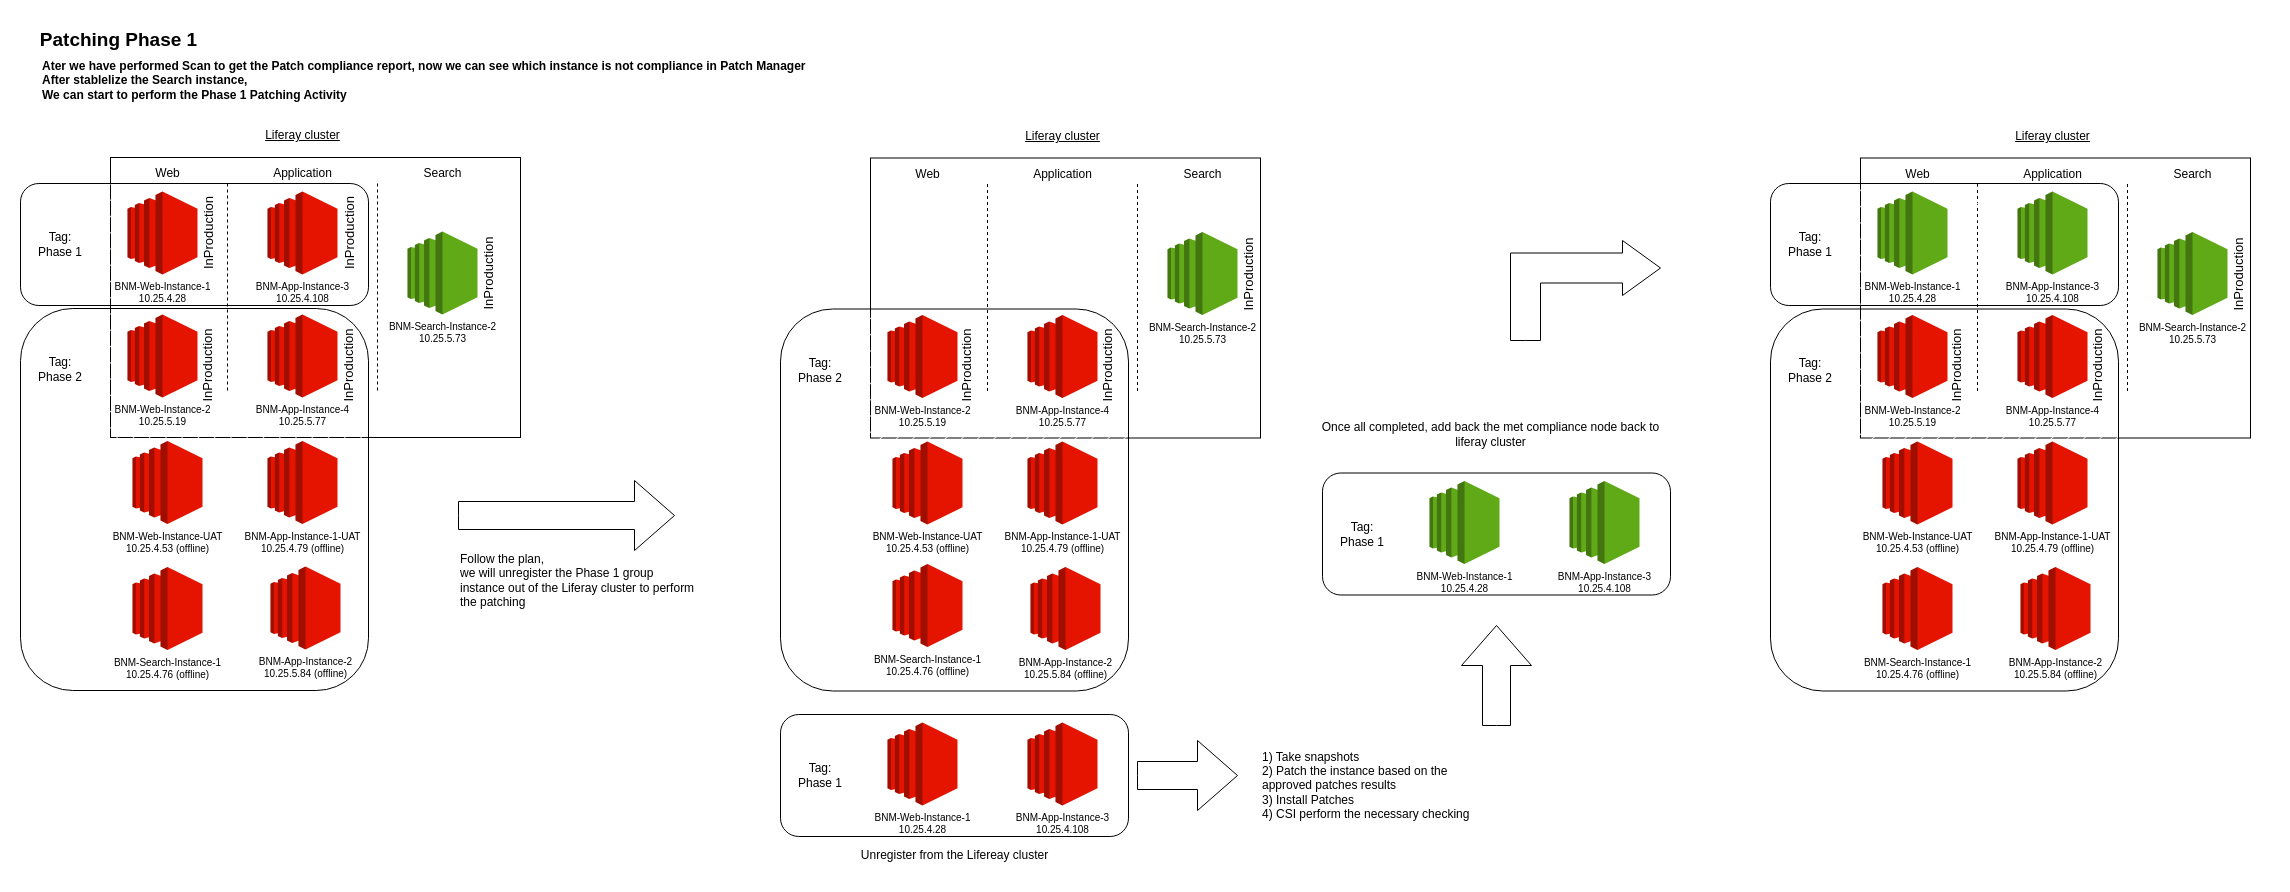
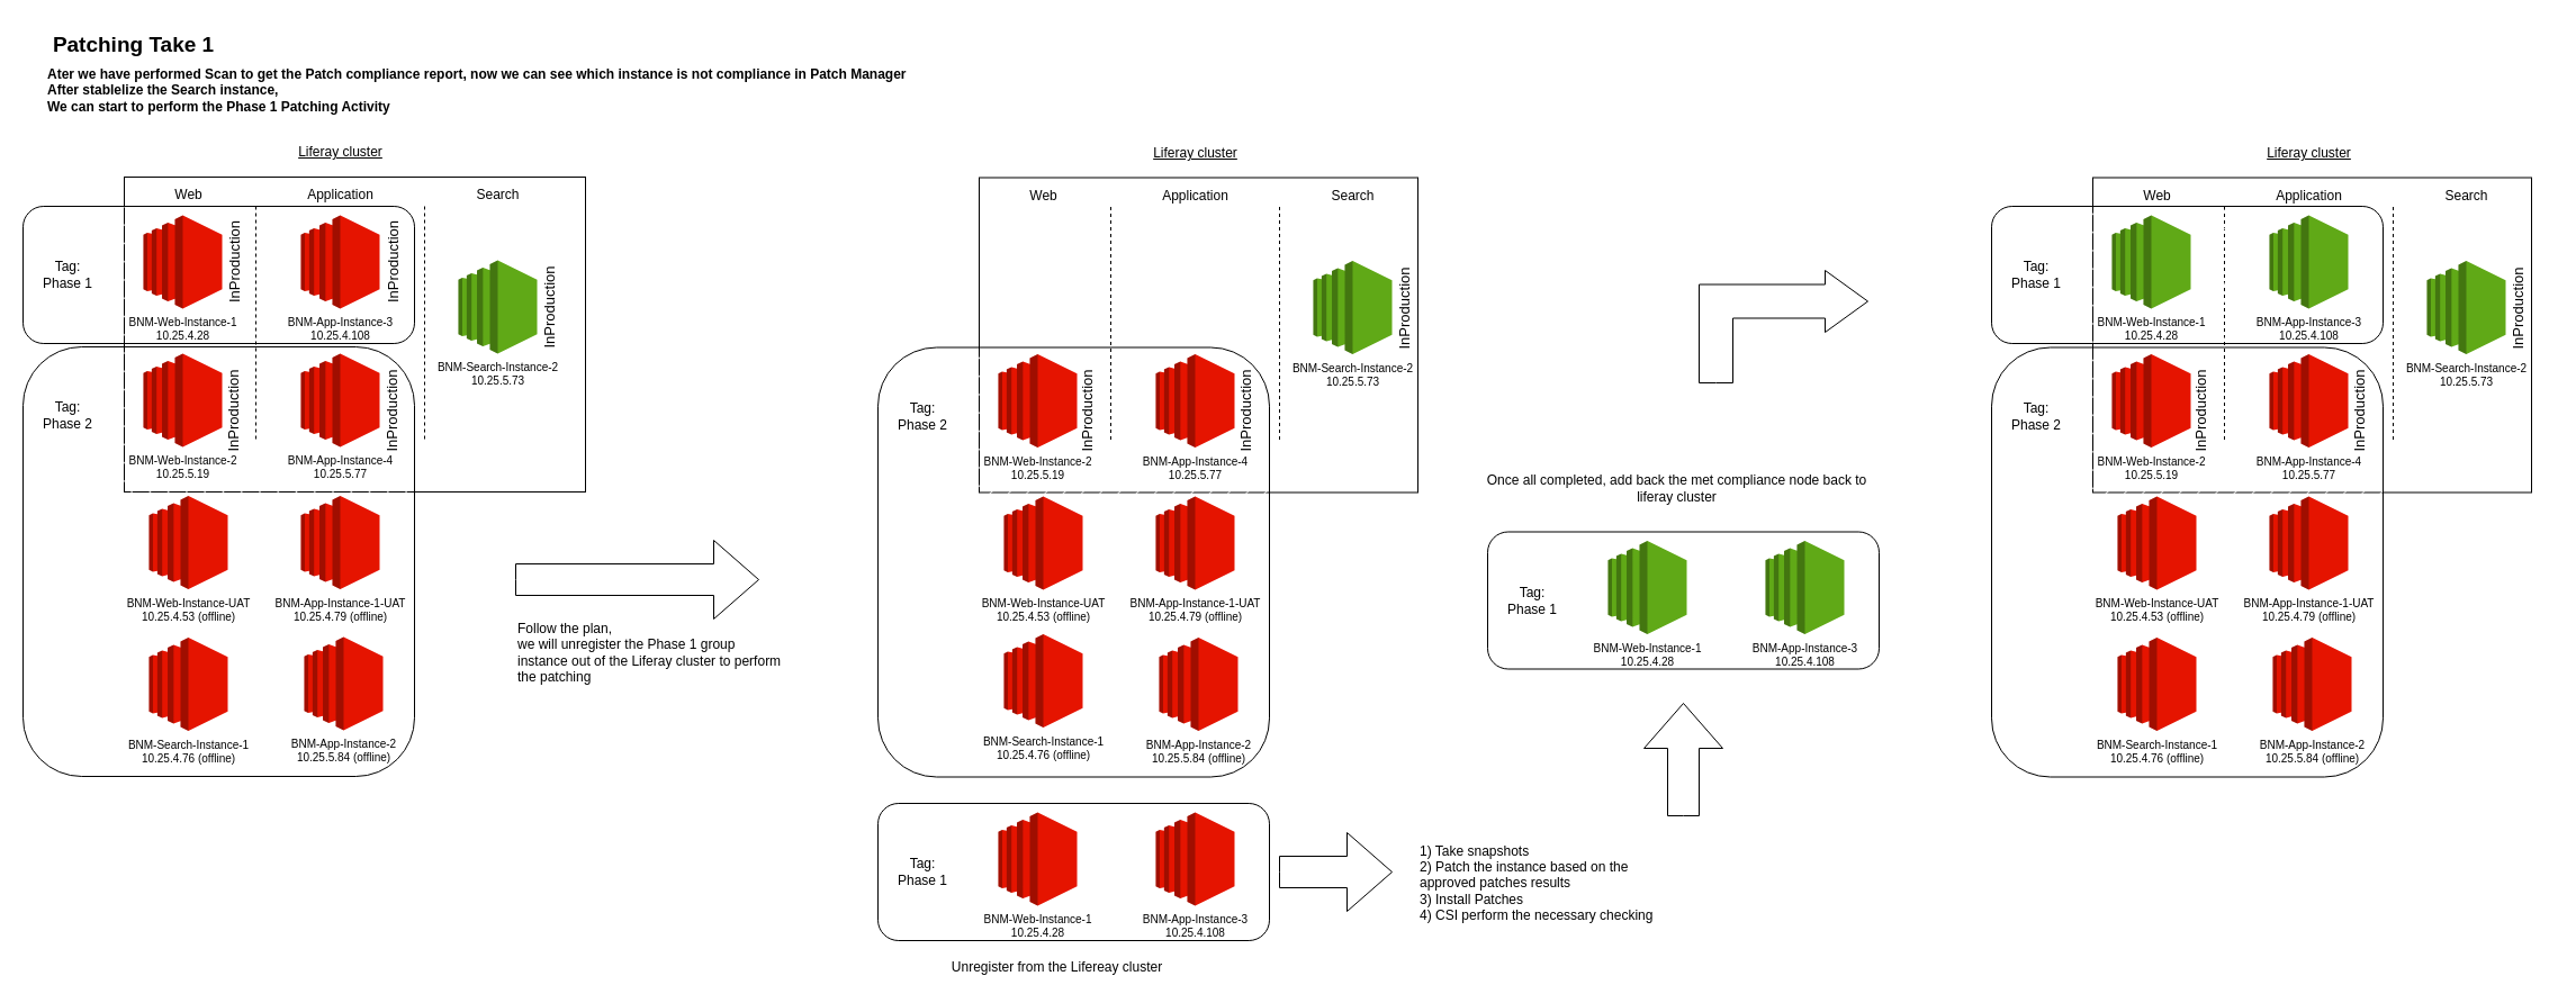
- <mxCell id="3" value="Patching Phase 1" style="text;html=1;align=center;verticalAlign=middle;resizable=0;points=[];autosize=1;strokeColor=none;fillColor=none;fontStyle=1;fontSize=19;" parent="1" vertex="1"><mxGeometry x="28" y="20" width="180" height="40" as="geometry" /></mxCell>
+ <mxCell id="3" value="Patching Take 1" style="text;html=1;align=center;verticalAlign=middle;resizable=0;points=[];autosize=1;strokeColor=none;fillColor=none;fontStyle=1;fontSize=19;" parent="1" vertex="1"><mxGeometry x="28" y="20" width="180" height="40" as="geometry" /></mxCell>
- <mxCell id="48" value="Unregister from the Lifereay cluster" style="text;html=1;align=center;verticalAlign=middle;resizable=0;points=[];autosize=1;strokeColor=none;fillColor=none;" parent="1" vertex="1"><mxGeometry x="849" y="840" width="210" height="30" as="geometry" /></mxCell>
+ <mxCell id="48" value="Unregister from the Lifereay cluster" style="text;html=1;align=center;verticalAlign=middle;resizable=0;points=[];autosize=1;strokeColor=none;fillColor=none;" parent="1" vertex="1"><mxGeometry x="834" y="845" width="210" height="30" as="geometry" /></mxCell>
